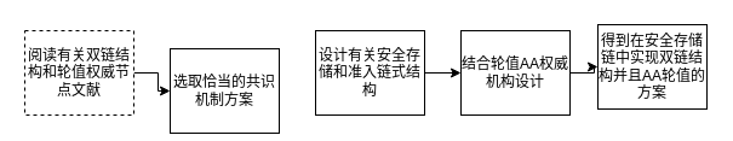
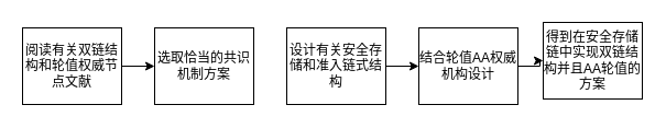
- <mxCell id="3" value="阅读有关双链结构和轮值权威节点文献" style="rounded=0;whiteSpace=wrap;html=1;dashed=1;" vertex="1" parent="1"><mxGeometry x="20" y="25" width="90" height="70" as="geometry" /></mxCell>
+ <mxCell id="3" value="阅读有关双链结构和轮值权威节点文献" style="rounded=0;whiteSpace=wrap;html=1;" vertex="1" parent="1"><mxGeometry x="20" y="25" width="90" height="70" as="geometry" /></mxCell>
- <mxCell id="4" value="选取恰当的共识机制方案" style="rounded=0;whiteSpace=wrap;html=1;" vertex="1" parent="1"><mxGeometry x="140" y="40" width="90" height="70" as="geometry" /></mxCell>
+ <mxCell id="4" value="选取恰当的共识机制方案" style="rounded=0;whiteSpace=wrap;html=1;" vertex="1" parent="1"><mxGeometry x="140" y="25" width="90" height="70" as="geometry" /></mxCell>
